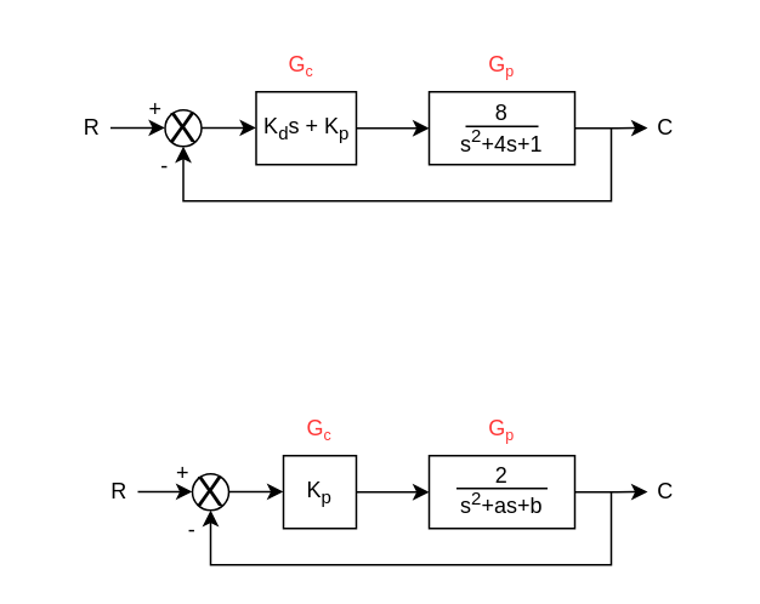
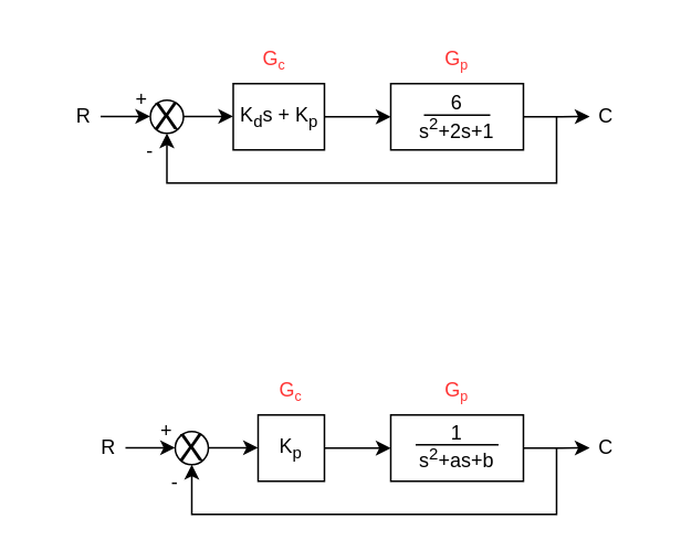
- <mxCell id="17" value="8" style="text;html=1;strokeColor=none;fillColor=none;align=center;verticalAlign=middle;whiteSpace=wrap;rounded=0;" vertex="1" parent="1"><mxGeometry x="255" y="52" width="40" height="20" as="geometry" /></mxCell>
+ <mxCell id="17" value="6" style="text;html=1;strokeColor=none;fillColor=none;align=center;verticalAlign=middle;whiteSpace=wrap;rounded=0;" vertex="1" parent="1"><mxGeometry x="255" y="52" width="40" height="20" as="geometry" /></mxCell>
- <mxCell id="18" value="s&lt;sup&gt;2&lt;/sup&gt;+4s+1" style="text;html=1;strokeColor=none;fillColor=none;align=center;verticalAlign=middle;whiteSpace=wrap;rounded=0;" vertex="1" parent="1"><mxGeometry x="255" y="67" width="40" height="20" as="geometry" /></mxCell>
+ <mxCell id="18" value="s&lt;sup&gt;2&lt;/sup&gt;+2s+1" style="text;html=1;strokeColor=none;fillColor=none;align=center;verticalAlign=middle;whiteSpace=wrap;rounded=0;" vertex="1" parent="1"><mxGeometry x="255" y="67" width="40" height="20" as="geometry" /></mxCell>
- <mxCell id="36" value="2" style="text;html=1;strokeColor=none;fillColor=none;align=center;verticalAlign=middle;whiteSpace=wrap;rounded=0;" vertex="1" parent="1"><mxGeometry x="255" y="251" width="40" height="20" as="geometry" /></mxCell>
+ <mxCell id="36" value="1" style="text;html=1;strokeColor=none;fillColor=none;align=center;verticalAlign=middle;whiteSpace=wrap;rounded=0;" vertex="1" parent="1"><mxGeometry x="255" y="251" width="40" height="20" as="geometry" /></mxCell>
